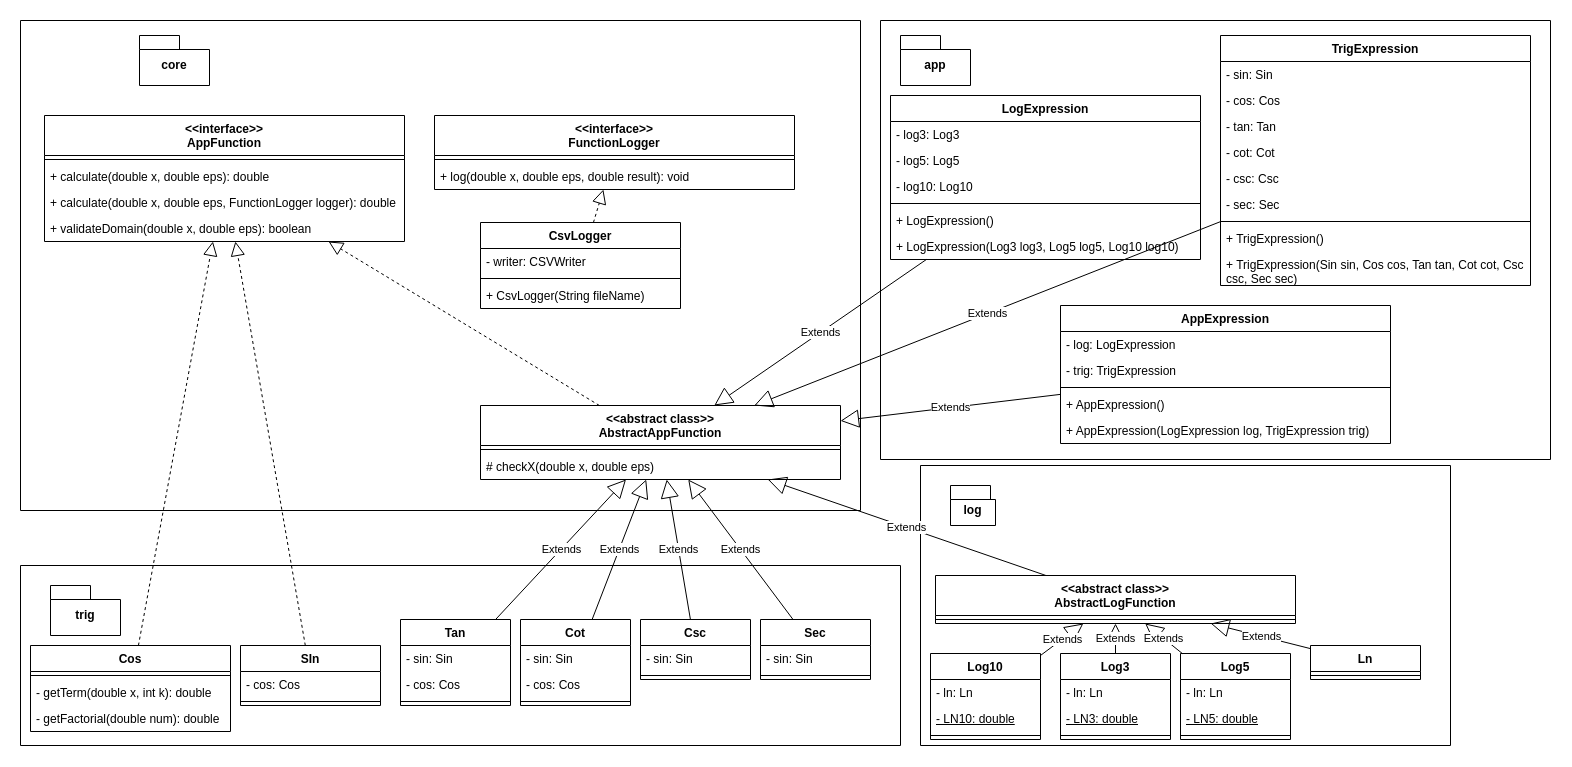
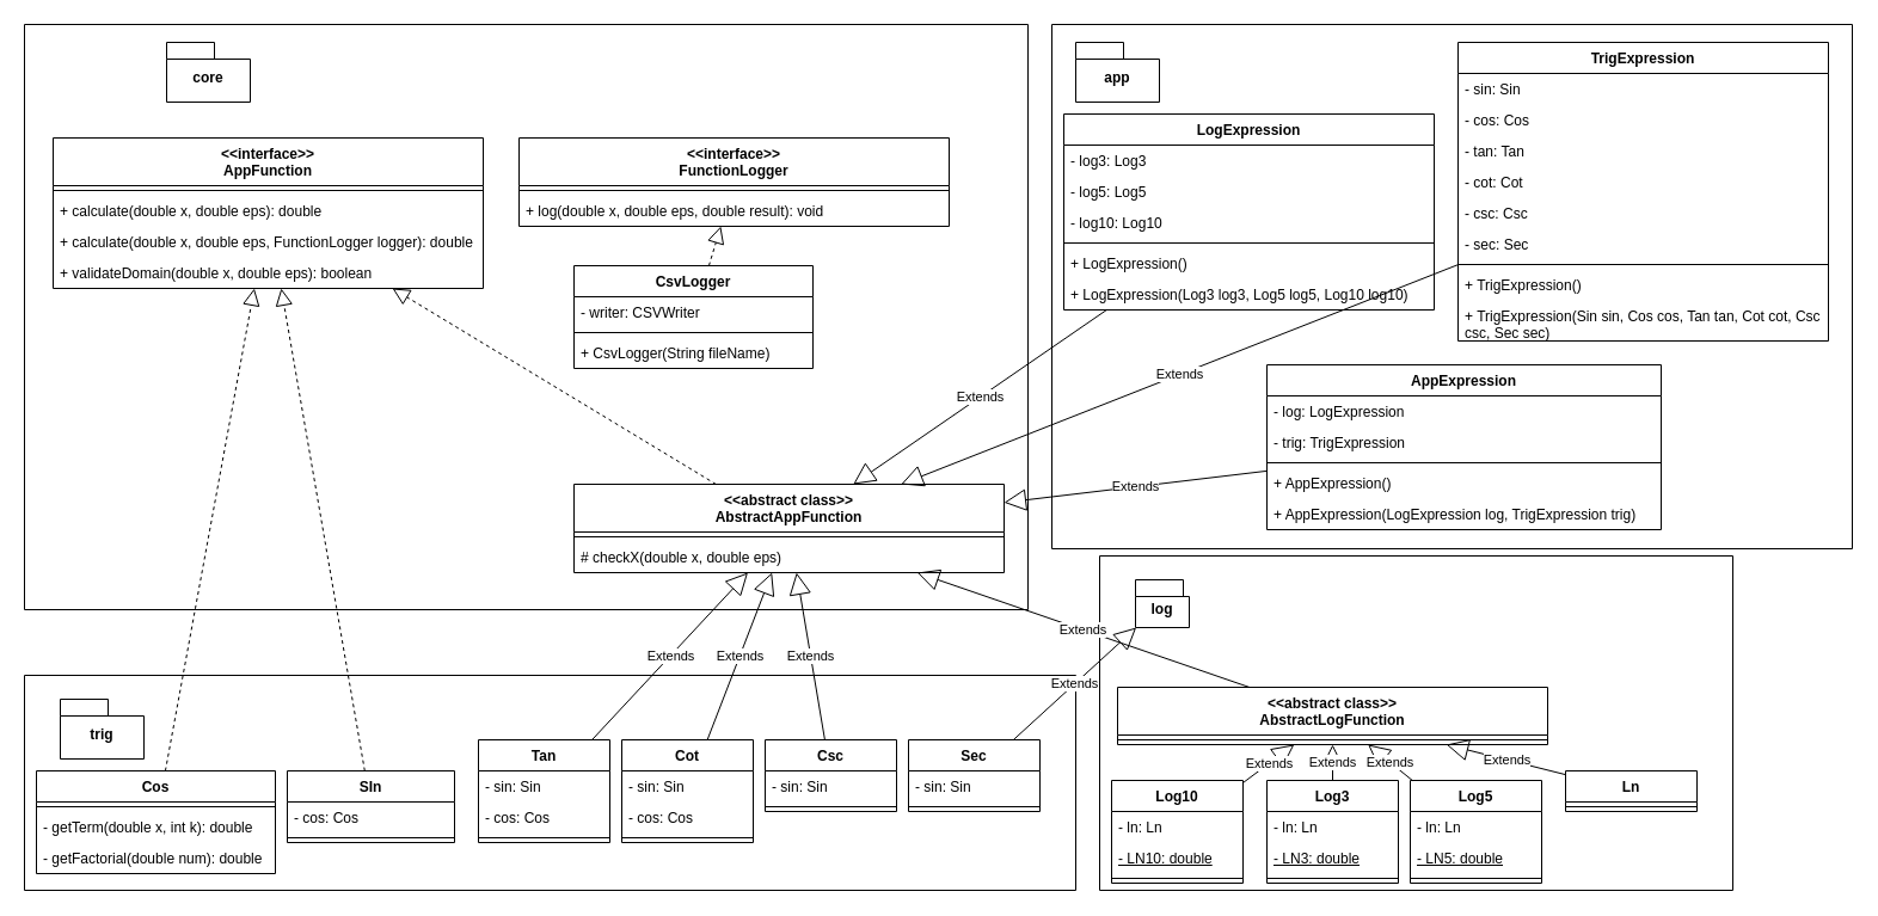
- <mxCell id="49" value="Extends" style="endArrow=block;endSize=16;endFill=0;html=1;rounded=0;" edge="1" parent="1" source="41" target="16"><mxGeometry width="160" relative="1" as="geometry"><mxPoint x="602" y="639" as="sourcePoint" /><mxPoint x="628" y="479" as="targetPoint" /></mxGeometry></mxCell>
+ <mxCell id="49" value="Extends" style="endArrow=block;endSize=16;endFill=0;html=1;rounded=0;" edge="1" parent="1" source="41" target="51"><mxGeometry width="160" relative="1" as="geometry"><mxPoint x="602" y="639" as="sourcePoint" /><mxPoint x="628" y="479" as="targetPoint" /></mxGeometry></mxCell>
